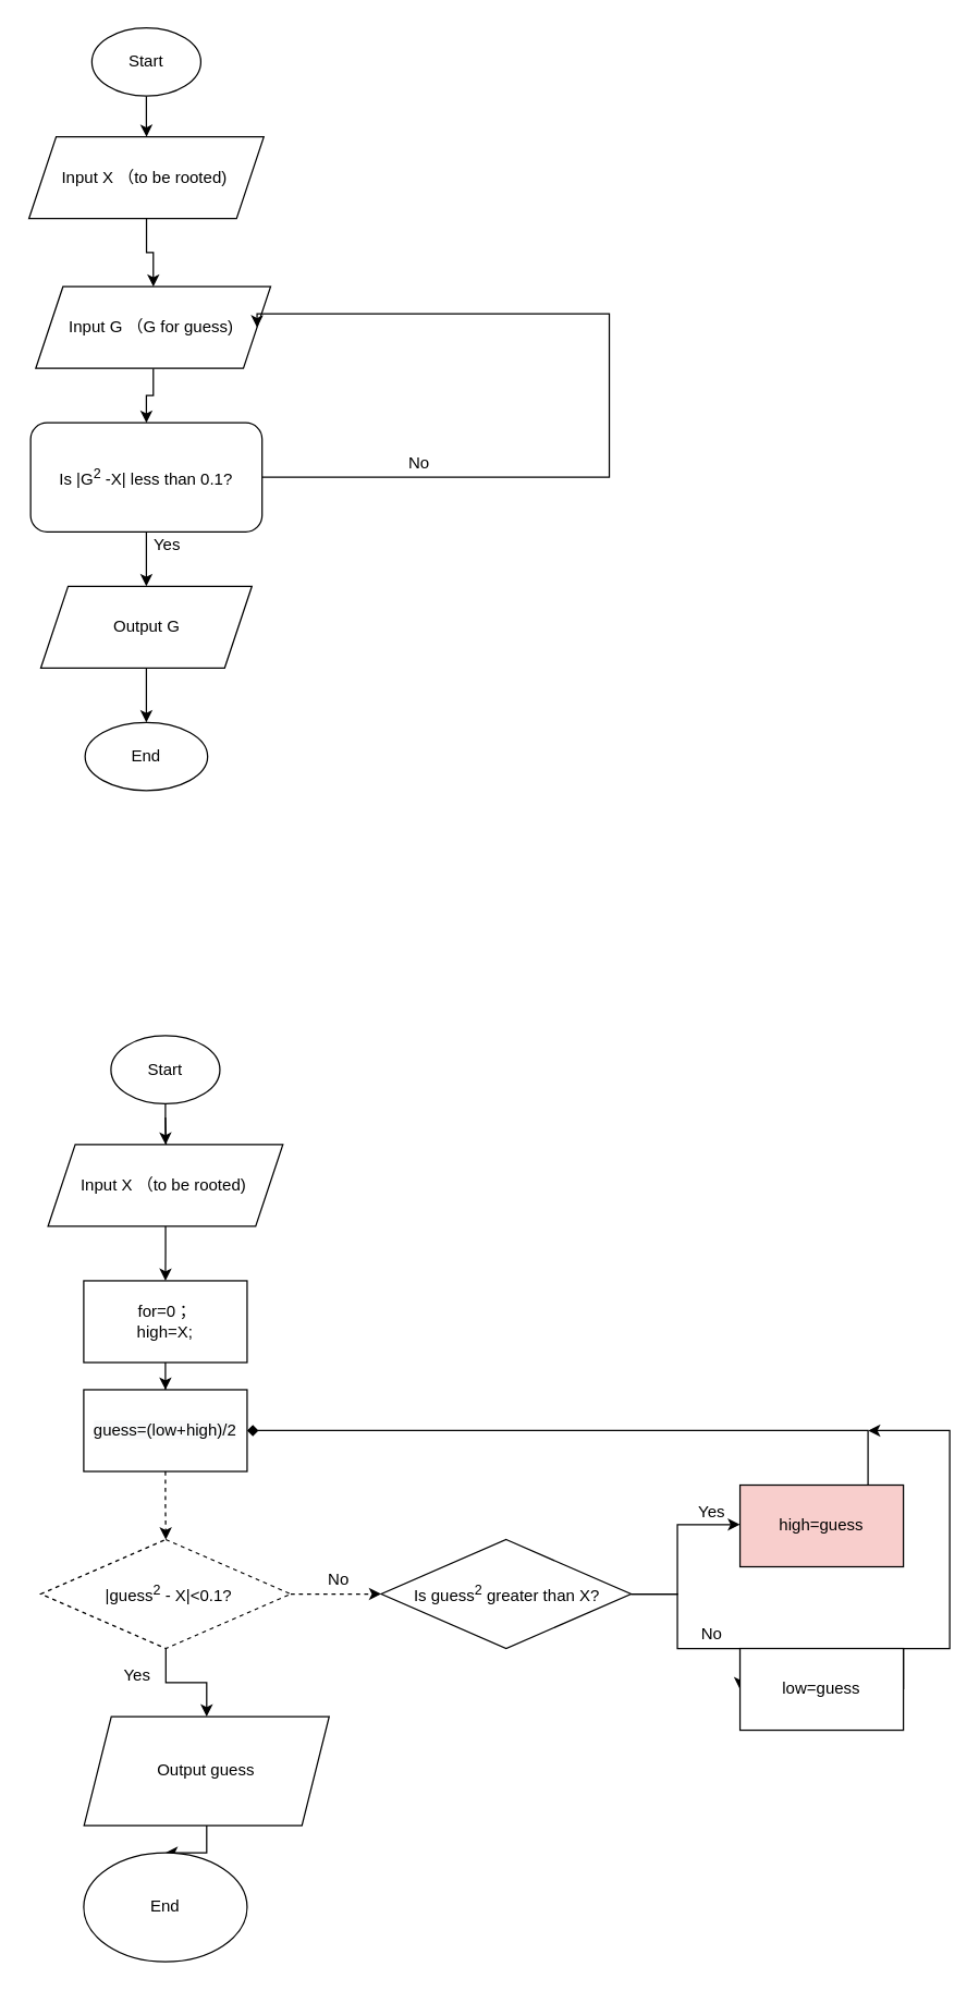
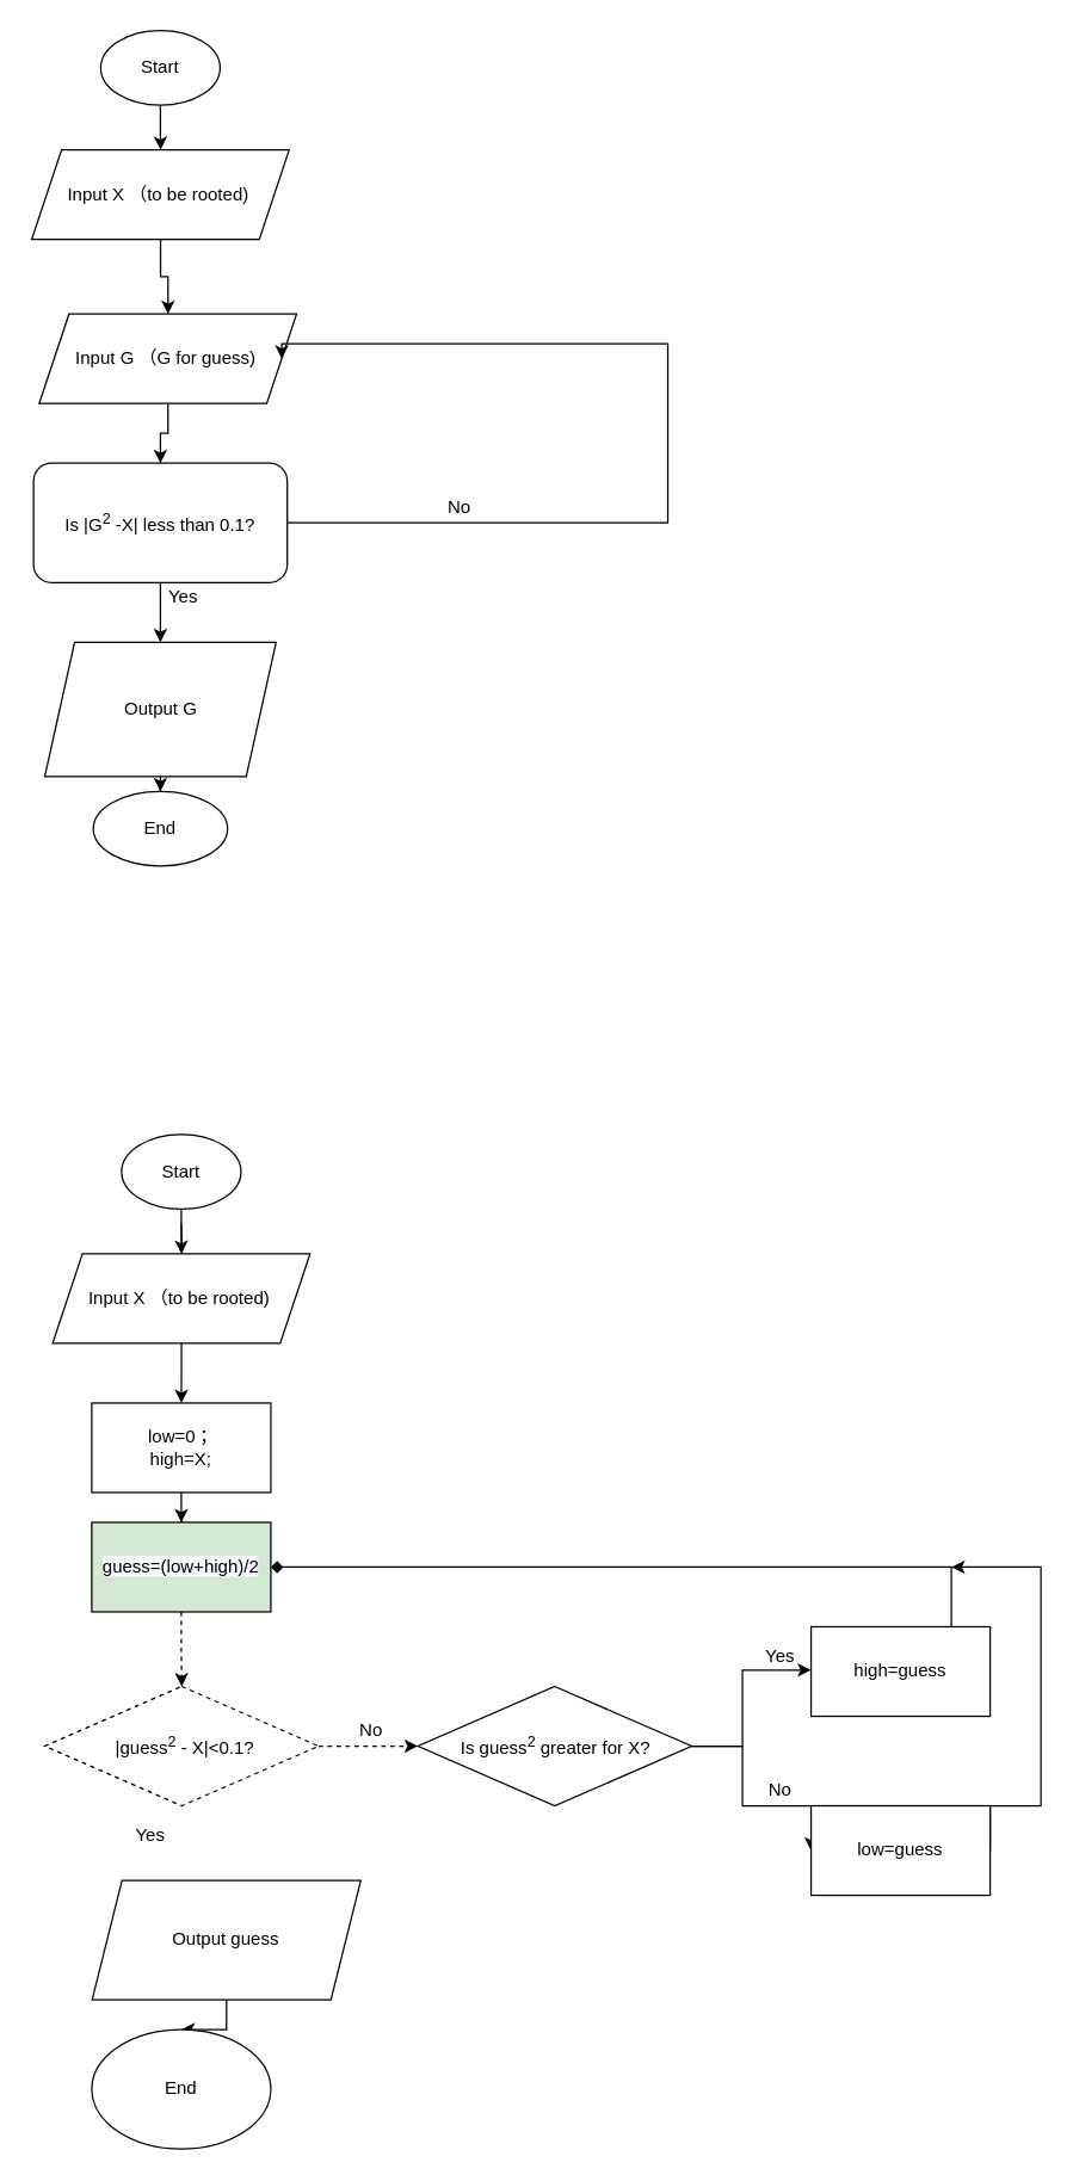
- <mxCell id="12" value="Output G" style="shape=parallelogram;perimeter=parallelogramPerimeter;whiteSpace=wrap;html=1;fixedSize=1;" vertex="1" parent="1"><mxGeometry x="29.5" y="430" width="155" height="60" as="geometry" /></mxCell>
+ <mxCell id="12" value="Output G" style="shape=parallelogram;perimeter=parallelogramPerimeter;whiteSpace=wrap;html=1;fixedSize=1;" vertex="1" parent="1"><mxGeometry x="29.5" y="430" width="155" height="90" as="geometry" /></mxCell>
- <mxCell id="22" value="for=0；&lt;br&gt;high=X;" style="rounded=0;whiteSpace=wrap;html=1;" vertex="1" parent="1"><mxGeometry x="61" y="940" width="120" height="60" as="geometry" /></mxCell>
+ <mxCell id="22" value="low=0；&lt;br&gt;high=X;" style="rounded=0;whiteSpace=wrap;html=1;" vertex="1" parent="1"><mxGeometry x="61" y="940" width="120" height="60" as="geometry" /></mxCell>
- <mxCell id="40" value="&#10;&#10;&lt;span style=&quot;color: rgb(0, 0, 0); font-family: helvetica; font-size: 12px; font-style: normal; font-weight: 400; letter-spacing: normal; text-align: center; text-indent: 0px; text-transform: none; word-spacing: 0px; background-color: rgb(248, 249, 250); display: inline; float: none;&quot;&gt;guess=(low+high)/2&lt;/span&gt;&#10;&#10;" style="whiteSpace=wrap;html=1;rounded=0;" vertex="1" parent="1"><mxGeometry x="61" y="1020" width="120" height="60" as="geometry" /></mxCell>
+ <mxCell id="40" value="&#10;&#10;&lt;span style=&quot;color: rgb(0, 0, 0); font-family: helvetica; font-size: 12px; font-style: normal; font-weight: 400; letter-spacing: normal; text-align: center; text-indent: 0px; text-transform: none; word-spacing: 0px; background-color: rgb(248, 249, 250); display: inline; float: none;&quot;&gt;guess=(low+high)/2&lt;/span&gt;&#10;&#10;" style="whiteSpace=wrap;html=1;rounded=0;fillColor=#d5e8d4;" vertex="1" parent="1"><mxGeometry x="61" y="1020" width="120" height="60" as="geometry" /></mxCell>
- <mxCell id="35" value="high=guess" style="whiteSpace=wrap;html=1;rounded=0;fillColor=#f8cecc;" vertex="1" parent="1"><mxGeometry x="543" y="1090" width="120" height="60" as="geometry" /></mxCell>
+ <mxCell id="35" value="high=guess" style="whiteSpace=wrap;html=1;rounded=0;" vertex="1" parent="1"><mxGeometry x="543" y="1090" width="120" height="60" as="geometry" /></mxCell>
- <mxCell id="31" value="Is guess&lt;sup&gt;2&lt;/sup&gt; greater than X?" style="rhombus;whiteSpace=wrap;html=1;rounded=0;" vertex="1" parent="1"><mxGeometry x="279.5" y="1130" width="183.5" height="80" as="geometry" /></mxCell>
+ <mxCell id="31" value="Is guess&lt;sup&gt;2&lt;/sup&gt; greater for X?" style="rhombus;whiteSpace=wrap;html=1;rounded=0;" vertex="1" parent="1"><mxGeometry x="279.5" y="1130" width="183.5" height="80" as="geometry" /></mxCell>
- <mxCell id="23" value="" style="edgeStyle=orthogonalEdgeStyle;rounded=0;orthogonalLoop=1;jettySize=auto;html=1;" edge="1" parent="1" source="25" target="27"><mxGeometry relative="1" as="geometry" /></mxCell>
